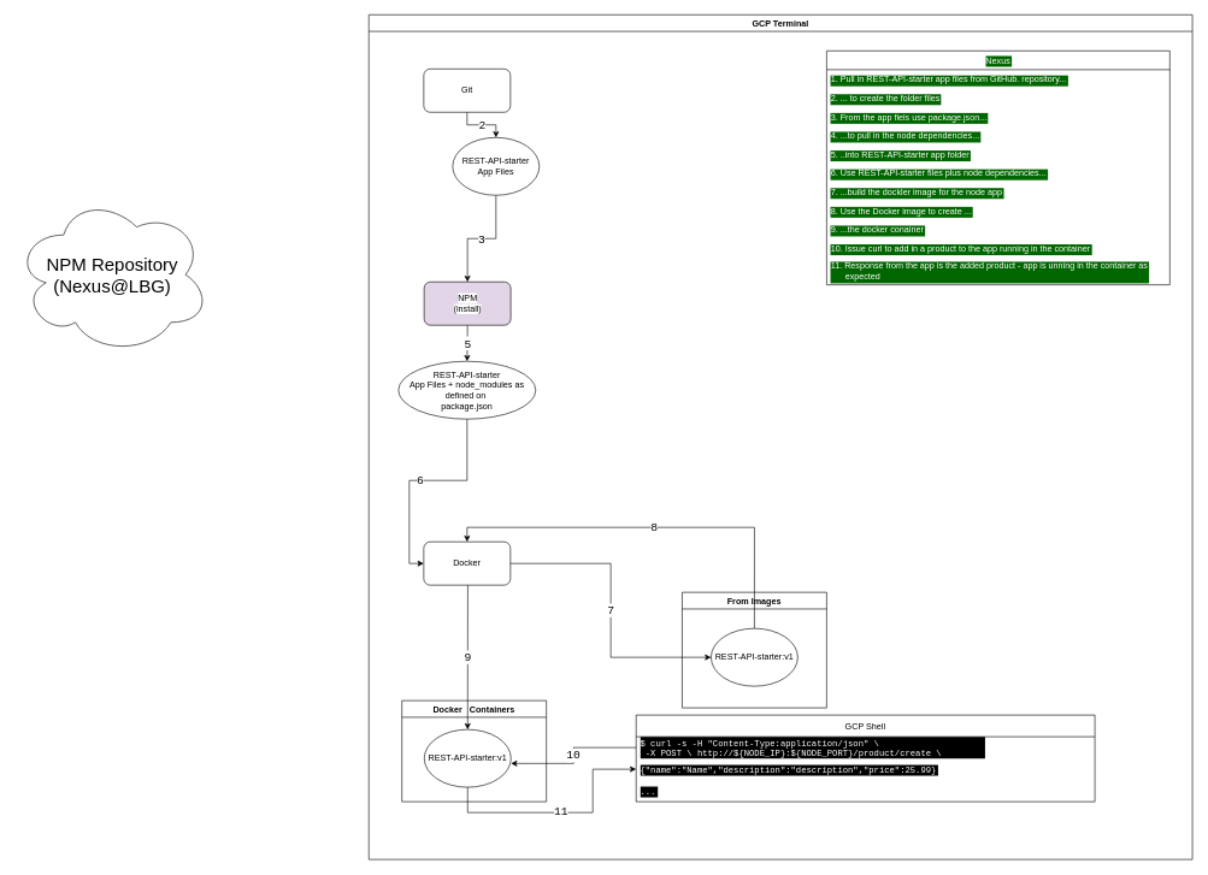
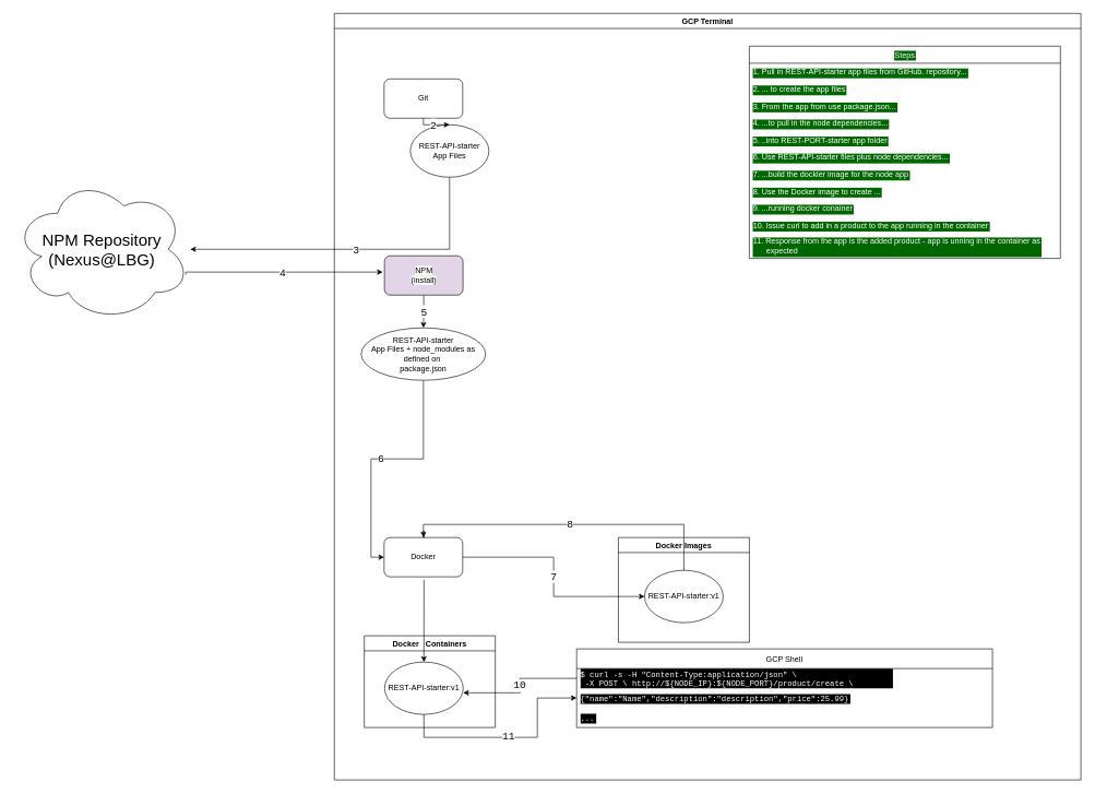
- <mxCell id="14" value="Nexus" style="swimlane;fontStyle=0;childLayout=stackLayout;horizontal=1;startSize=26;fillColor=none;horizontalStack=0;resizeParent=1;resizeParentMax=0;resizeLast=0;collapsible=1;marginBottom=0;labelBackgroundColor=#006600;fontFamily=Helvetica;fontColor=#FFFFFF;" parent="4" vertex="1"><mxGeometry x="633.75" y="50" width="475" height="324" as="geometry" /></mxCell>
+ <mxCell id="14" value="Steps" style="swimlane;fontStyle=0;childLayout=stackLayout;horizontal=1;startSize=26;fillColor=none;horizontalStack=0;resizeParent=1;resizeParentMax=0;resizeLast=0;collapsible=1;marginBottom=0;labelBackgroundColor=#006600;fontFamily=Helvetica;fontColor=#FFFFFF;" parent="4" vertex="1"><mxGeometry x="633.75" y="50" width="475" height="324" as="geometry" /></mxCell>
- <mxCell id="7" value="Git" style="rounded=1;whiteSpace=wrap;html=1;" parent="4" vertex="1"><mxGeometry x="76" y="75" width="120" height="60" as="geometry" /></mxCell>
+ <mxCell id="7" value="Git" style="rounded=1;whiteSpace=wrap;html=1;" parent="4" vertex="1"><mxGeometry x="76" y="100" width="120" height="60" as="geometry" /></mxCell>
- <mxCell id="16" value="2. ... to create the folder files" style="text;strokeColor=none;fillColor=none;align=left;verticalAlign=top;spacingLeft=4;spacingRight=4;overflow=hidden;rotatable=0;points=[[0,0.5],[1,0.5]];portConstraint=eastwest;labelBackgroundColor=#006600;fontFamily=Helvetica;fontColor=#FFFFFF;" parent="14" vertex="1"><mxGeometry y="52" width="475" height="26" as="geometry" /></mxCell>
+ <mxCell id="16" value="2. ... to create the app files" style="text;strokeColor=none;fillColor=none;align=left;verticalAlign=top;spacingLeft=4;spacingRight=4;overflow=hidden;rotatable=0;points=[[0,0.5],[1,0.5]];portConstraint=eastwest;labelBackgroundColor=#006600;fontFamily=Helvetica;fontColor=#FFFFFF;" parent="14" vertex="1"><mxGeometry y="52" width="475" height="26" as="geometry" /></mxCell>
- <mxCell id="17" value="3. From the app fiels use package.json..." style="text;strokeColor=none;fillColor=none;align=left;verticalAlign=top;spacingLeft=4;spacingRight=4;overflow=hidden;rotatable=0;points=[[0,0.5],[1,0.5]];portConstraint=eastwest;labelBackgroundColor=#006600;fontFamily=Helvetica;fontColor=#FFFFFF;" parent="14" vertex="1"><mxGeometry y="78" width="475" height="26" as="geometry" /></mxCell>
+ <mxCell id="17" value="3. From the app from use package.json..." style="text;strokeColor=none;fillColor=none;align=left;verticalAlign=top;spacingLeft=4;spacingRight=4;overflow=hidden;rotatable=0;points=[[0,0.5],[1,0.5]];portConstraint=eastwest;labelBackgroundColor=#006600;fontFamily=Helvetica;fontColor=#FFFFFF;" parent="14" vertex="1"><mxGeometry y="78" width="475" height="26" as="geometry" /></mxCell>
- <mxCell id="19" value="5. ..into REST-API-starter app folder" style="text;strokeColor=none;fillColor=none;align=left;verticalAlign=top;spacingLeft=4;spacingRight=4;overflow=hidden;rotatable=0;points=[[0,0.5],[1,0.5]];portConstraint=eastwest;labelBackgroundColor=#006600;fontFamily=Helvetica;fontColor=#FFFFFF;" parent="14" vertex="1"><mxGeometry y="130" width="475" height="26" as="geometry" /></mxCell>
+ <mxCell id="19" value="5. ..into REST-PORT-starter app folder" style="text;strokeColor=none;fillColor=none;align=left;verticalAlign=top;spacingLeft=4;spacingRight=4;overflow=hidden;rotatable=0;points=[[0,0.5],[1,0.5]];portConstraint=eastwest;labelBackgroundColor=#006600;fontFamily=Helvetica;fontColor=#FFFFFF;" parent="14" vertex="1"><mxGeometry y="130" width="475" height="26" as="geometry" /></mxCell>
- <mxCell id="23" value="9. ...the docker conainer" style="text;strokeColor=none;fillColor=none;align=left;verticalAlign=top;spacingLeft=4;spacingRight=4;overflow=hidden;rotatable=0;points=[[0,0.5],[1,0.5]];portConstraint=eastwest;labelBackgroundColor=#006600;fontFamily=Helvetica;fontColor=#FFFFFF;" parent="14" vertex="1"><mxGeometry y="234" width="475" height="26" as="geometry" /></mxCell>
+ <mxCell id="23" value="9. ...running docker conainer" style="text;strokeColor=none;fillColor=none;align=left;verticalAlign=top;spacingLeft=4;spacingRight=4;overflow=hidden;rotatable=0;points=[[0,0.5],[1,0.5]];portConstraint=eastwest;labelBackgroundColor=#006600;fontFamily=Helvetica;fontColor=#FFFFFF;" parent="14" vertex="1"><mxGeometry y="234" width="475" height="26" as="geometry" /></mxCell>
- <mxCell id="28" value="3" style="endArrow=classic;html=1;rounded=0;edgeStyle=orthogonalEdgeStyle;exitX=0.5;exitY=1;exitDx=0;exitDy=0;entryX=0.5;entryY=0;entryDx=0;entryDy=0;fontSize=16;" parent="4" source="10" target="27" edge="1"><mxGeometry width="50" height="50" relative="1" as="geometry"><mxPoint x="146" y="170" as="sourcePoint" /><mxPoint x="146" y="215" as="targetPoint" /></mxGeometry></mxCell>
+ <mxCell id="28" value="3" style="endArrow=classic;html=1;rounded=0;edgeStyle=orthogonalEdgeStyle;exitX=0.5;exitY=1;exitDx=0;exitDy=0;fontSize=16;" parent="4" source="10" target="2" edge="1"><mxGeometry width="50" height="50" relative="1" as="geometry"><mxPoint x="146" y="170" as="sourcePoint" /><mxPoint x="146" y="215" as="targetPoint" /></mxGeometry></mxCell>
+ <mxCell id="3" value="4" style="endArrow=classic;html=1;rounded=0;labelBackgroundColor=#FFFFFF;fontFamily=Helvetica;fontSize=16;fontColor=#000000;edgeStyle=orthogonalEdgeStyle;exitX=0.975;exitY=0.677;exitDx=0;exitDy=0;exitPerimeter=0;entryX=-0.022;entryY=0.414;entryDx=0;entryDy=0;entryPerimeter=0;" parent="1" source="2" target="27" edge="1"><mxGeometry width="50" height="50" relative="1" as="geometry"><mxPoint x="-50" y="470" as="sourcePoint" /><mxPoint x="0" y="420" as="targetPoint" /><Array as="points"><mxPoint x="283" y="415" /></Array></mxGeometry></mxCell>
- <mxCell id="9" value="&lt;span style=&quot;background-color: rgb(255 , 255 , 255)&quot;&gt;Docker&lt;/span&gt;" style="rounded=1;whiteSpace=wrap;html=1;" parent="4" vertex="1"><mxGeometry x="76" y="730" width="120" height="60" as="geometry" /></mxCell>
+ <mxCell id="9" value="&lt;span style=&quot;background-color: rgb(255 , 255 , 255)&quot;&gt;Docker&lt;/span&gt;" style="rounded=1;whiteSpace=wrap;html=1;" parent="4" vertex="1"><mxGeometry x="76" y="800" width="120" height="60" as="geometry" /></mxCell>
- <mxCell id="35" value="From Images" style="swimlane;" parent="4" vertex="1"><mxGeometry x="433.75" y="800" width="200" height="160" as="geometry" /></mxCell>
+ <mxCell id="35" value="Docker Images" style="swimlane;" parent="4" vertex="1"><mxGeometry x="433.75" y="800" width="200" height="160" as="geometry" /></mxCell>
